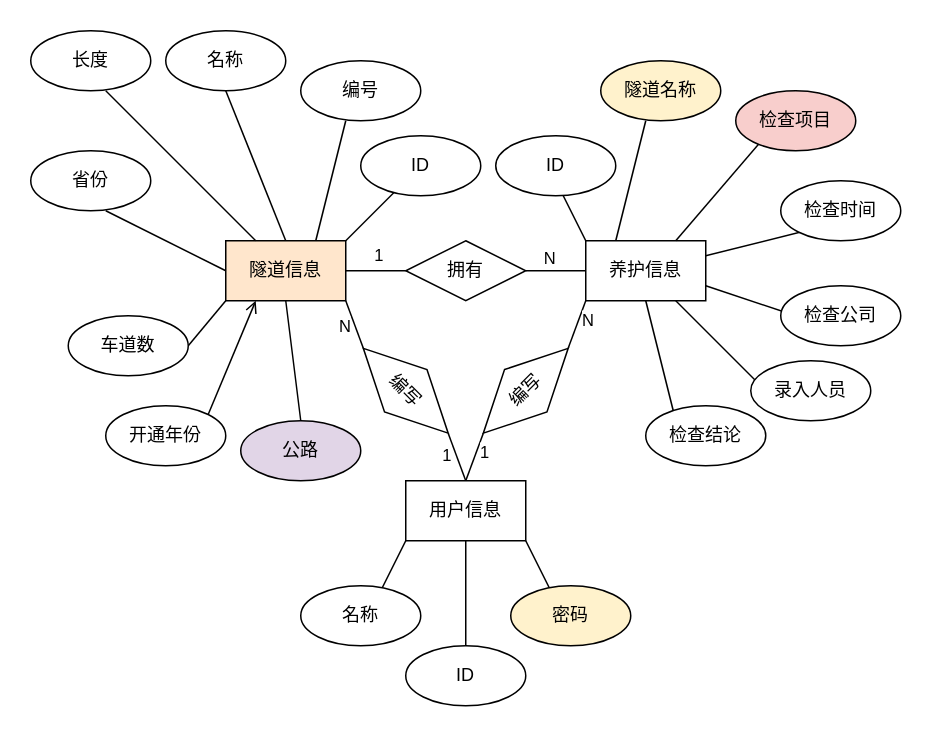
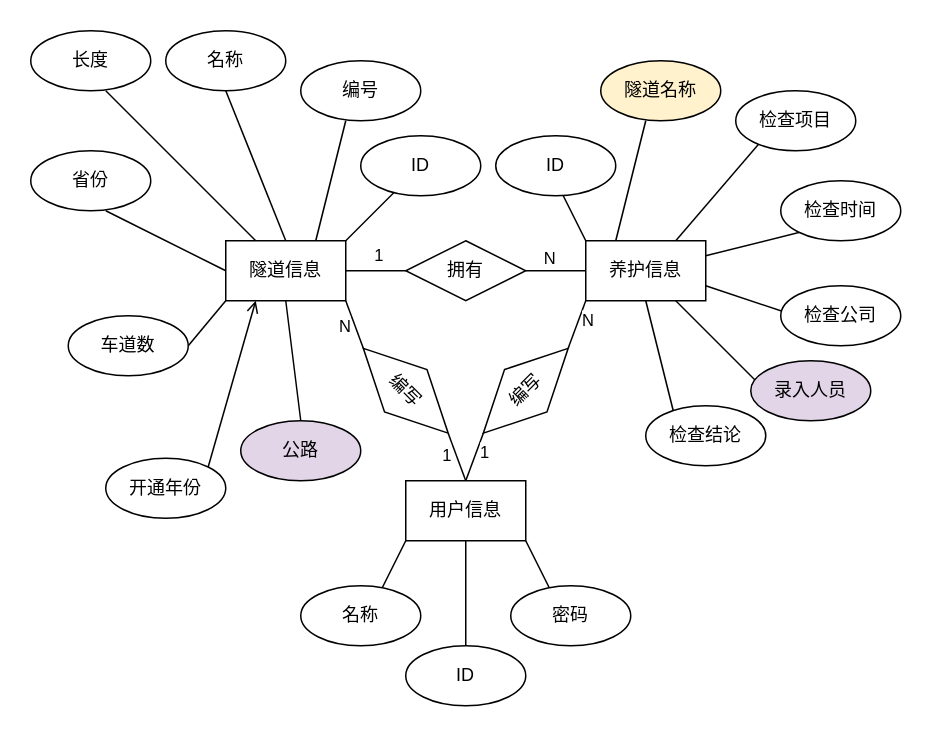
- <mxCell id="41" value="检查项目" style="ellipse;whiteSpace=wrap;html=1;fillColor=#f8cecc;" vertex="1" parent="1"><mxGeometry x="490" y="60" width="80" height="40" as="geometry" /></mxCell>
+ <mxCell id="41" value="检查项目" style="ellipse;whiteSpace=wrap;html=1;" vertex="1" parent="1"><mxGeometry x="490" y="60" width="80" height="40" as="geometry" /></mxCell>
- <mxCell id="3" value="隧道信息" style="rounded=0;whiteSpace=wrap;html=1;fillColor=#ffe6cc;" vertex="1" parent="1"><mxGeometry x="150" y="160" width="80" height="40" as="geometry" /></mxCell>
+ <mxCell id="3" value="隧道信息" style="rounded=0;whiteSpace=wrap;html=1;" vertex="1" parent="1"><mxGeometry x="150" y="160" width="80" height="40" as="geometry" /></mxCell>
- <mxCell id="47" value="录入人员" style="ellipse;whiteSpace=wrap;html=1;" vertex="1" parent="1"><mxGeometry x="500" y="240" width="80" height="40" as="geometry" /></mxCell>
+ <mxCell id="47" value="录入人员" style="ellipse;whiteSpace=wrap;html=1;fillColor=#e1d5e7;" vertex="1" parent="1"><mxGeometry x="500" y="240" width="80" height="40" as="geometry" /></mxCell>
- <mxCell id="20" value="开通年份" style="ellipse;whiteSpace=wrap;html=1;" vertex="1" parent="1"><mxGeometry x="70" y="270" width="80" height="40" as="geometry" /></mxCell>
+ <mxCell id="20" value="开通年份" style="ellipse;whiteSpace=wrap;html=1;" vertex="1" parent="1"><mxGeometry x="70" y="305" width="80" height="40" as="geometry" /></mxCell>
- <mxCell id="37" value="密码" style="ellipse;whiteSpace=wrap;html=1;fillColor=#fff2cc;" vertex="1" parent="1"><mxGeometry x="340" y="390" width="80" height="40" as="geometry" /></mxCell>
+ <mxCell id="37" value="密码" style="ellipse;whiteSpace=wrap;html=1;" vertex="1" parent="1"><mxGeometry x="340" y="390" width="80" height="40" as="geometry" /></mxCell>
